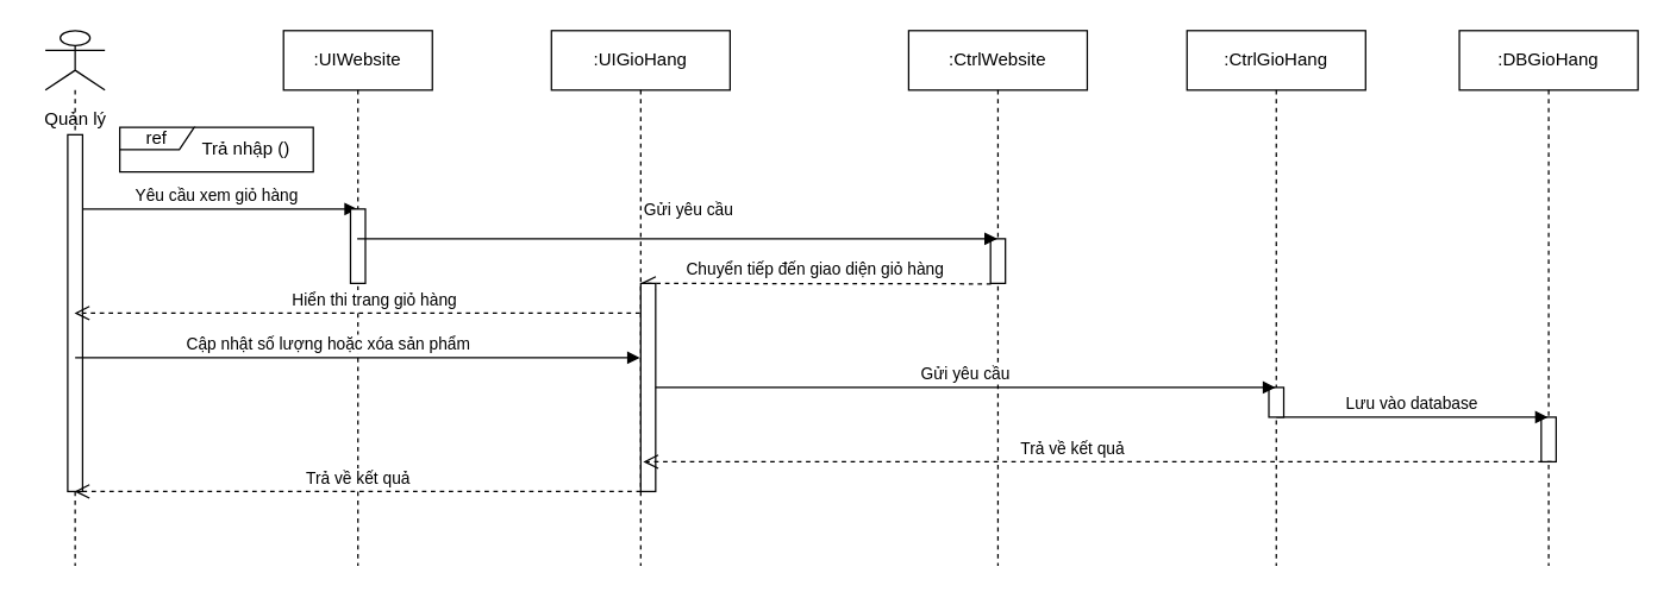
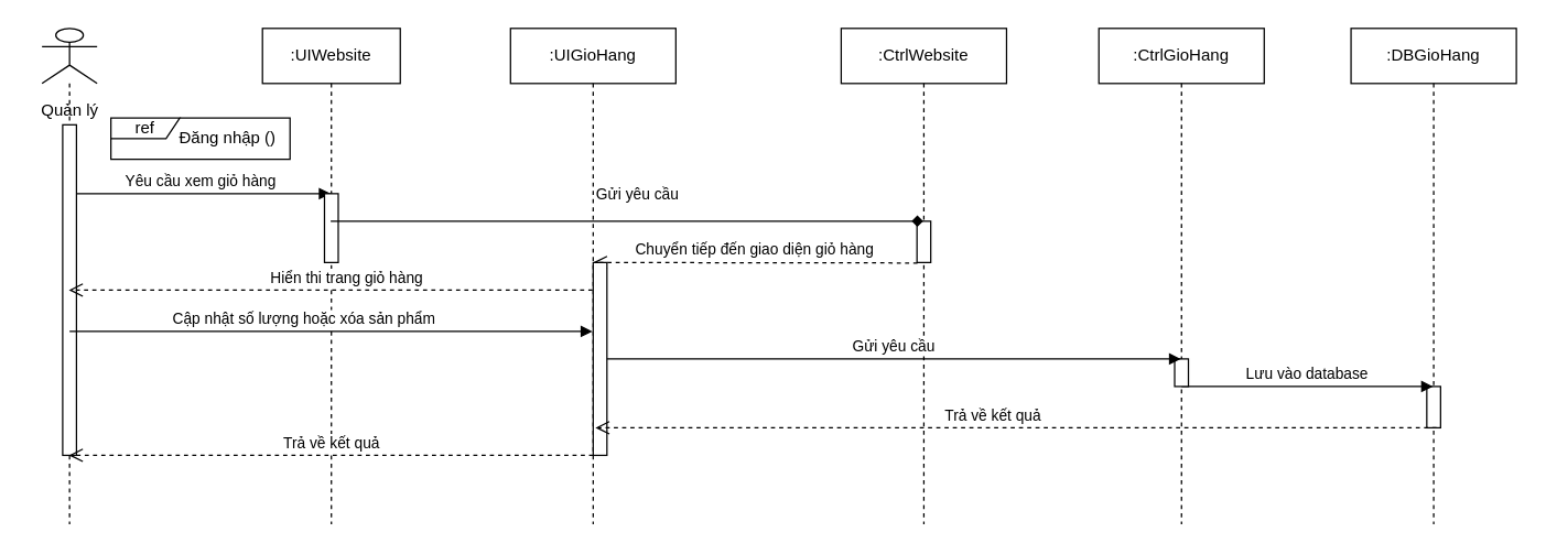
- <mxCell id="18" value="Trả nhập ()" style="text;html=1;strokeColor=none;fillColor=none;align=center;verticalAlign=middle;whiteSpace=wrap;rounded=0;" vertex="1" parent="1"><mxGeometry x="120" y="90" width="90" height="20" as="geometry" /></mxCell>
+ <mxCell id="18" value="Đăng nhập ()" style="text;html=1;strokeColor=none;fillColor=none;align=center;verticalAlign=middle;whiteSpace=wrap;rounded=0;" vertex="1" parent="1"><mxGeometry x="120" y="90" width="90" height="20" as="geometry" /></mxCell>
- <mxCell id="16" value="Gửi yêu cầu" style="html=1;verticalAlign=bottom;endArrow=block;" edge="1" parent="1" source="6" target="11"><mxGeometry x="0.034" y="10" width="80" relative="1" as="geometry"><mxPoint x="210" y="180" as="sourcePoint" /><mxPoint x="290" y="180" as="targetPoint" /><Array as="points"><mxPoint x="470" y="160" /></Array><mxPoint as="offset" /></mxGeometry></mxCell>
+ <mxCell id="16" value="Gửi yêu cầu" style="html=1;verticalAlign=bottom;endArrow=diamond;" edge="1" parent="1" source="6" target="11"><mxGeometry x="0.034" y="10" width="80" relative="1" as="geometry"><mxPoint x="210" y="180" as="sourcePoint" /><mxPoint x="290" y="180" as="targetPoint" /><Array as="points"><mxPoint x="470" y="160" /></Array><mxPoint as="offset" /></mxGeometry></mxCell>
